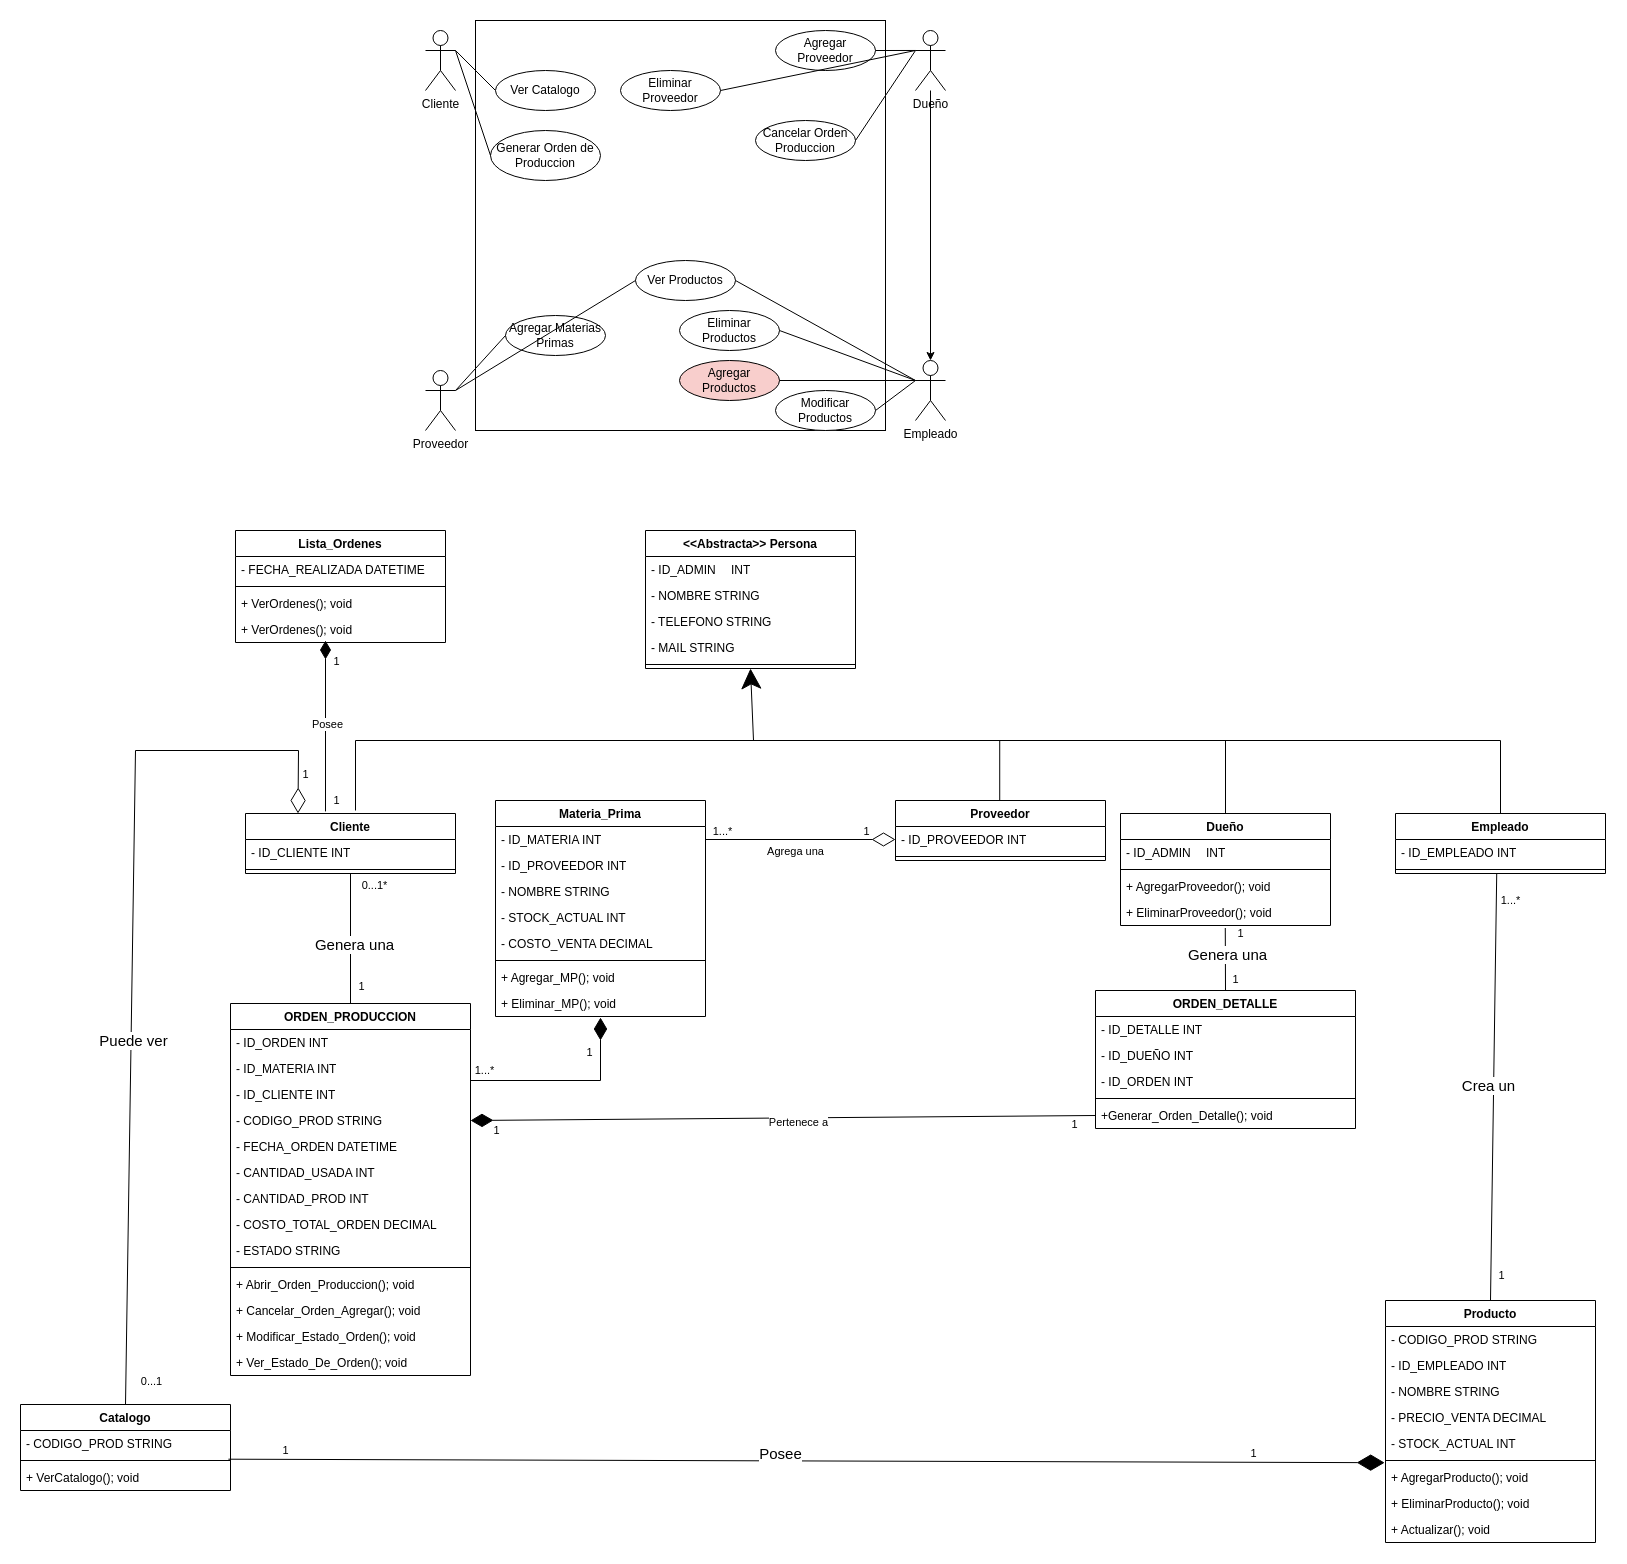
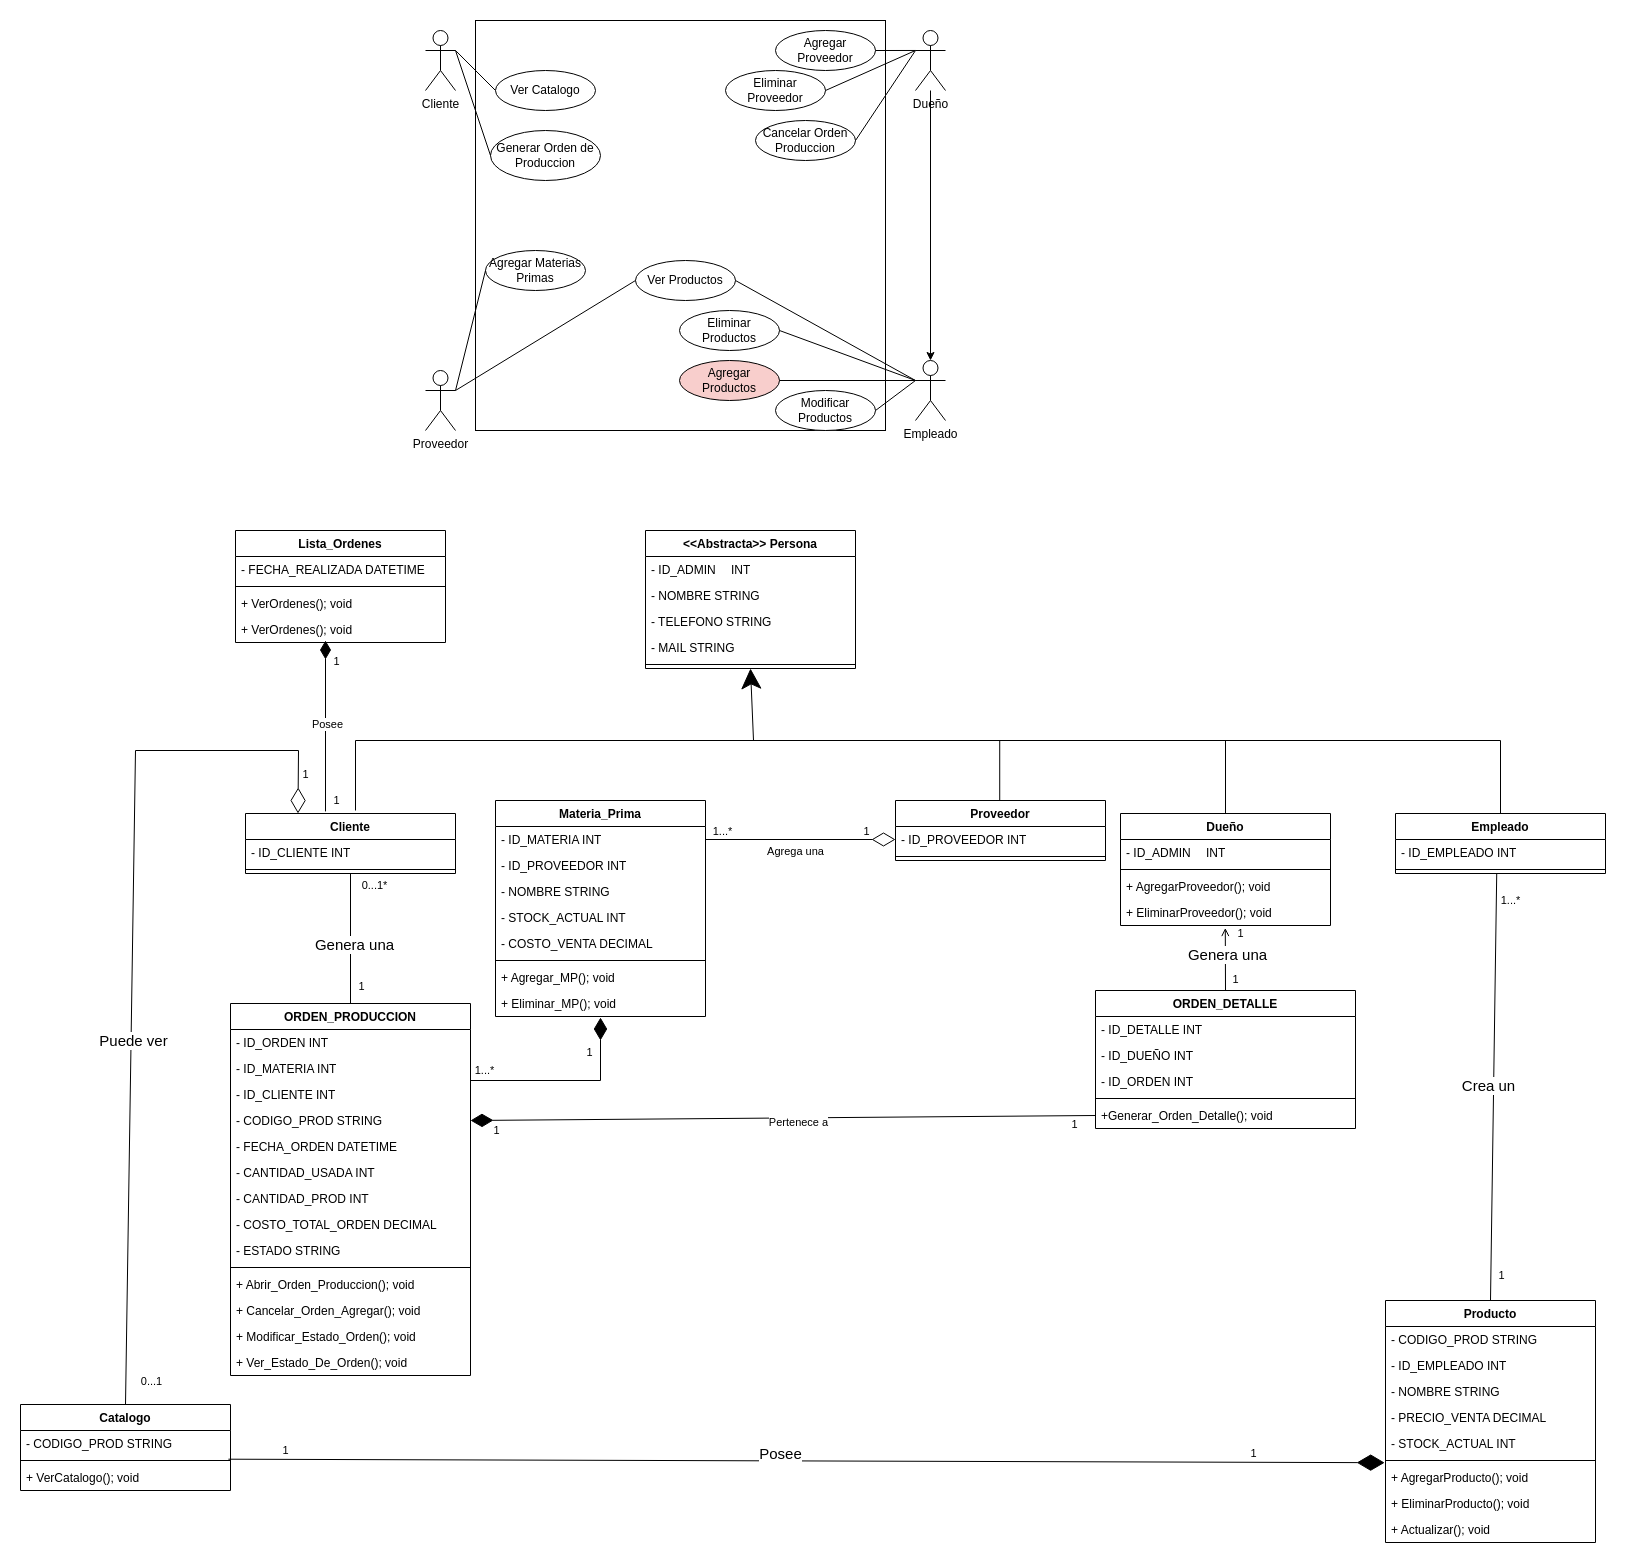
- <mxCell id="6" value="Eliminar&lt;div&gt;Proveedor&lt;/div&gt;" style="ellipse;whiteSpace=wrap;html=1;" vertex="1" parent="1"><mxGeometry x="620" y="70" width="100" height="40" as="geometry" /></mxCell>
+ <mxCell id="6" value="Eliminar&lt;div&gt;Proveedor&lt;/div&gt;" style="ellipse;whiteSpace=wrap;html=1;" vertex="1" parent="1"><mxGeometry x="725" y="70" width="100" height="40" as="geometry" /></mxCell>
- <mxCell id="12" value="&lt;div&gt;Agregar Materias Primas&lt;/div&gt;" style="ellipse;whiteSpace=wrap;html=1;" vertex="1" parent="1"><mxGeometry x="505" y="315" width="100" height="40" as="geometry" /></mxCell>
+ <mxCell id="12" value="&lt;div&gt;Agregar Materias Primas&lt;/div&gt;" style="ellipse;whiteSpace=wrap;html=1;" vertex="1" parent="1"><mxGeometry x="485" y="250" width="100" height="40" as="geometry" /></mxCell>
- <mxCell id="99" value="" style="endArrow=none;html=1;rounded=0;exitX=0.5;exitY=0;exitDx=0;exitDy=0;entryX=0.499;entryY=1.096;entryDx=0;entryDy=0;entryPerimeter=0;startArrow=none;startFill=0;" edge="1" parent="1" source="66" target="82"><mxGeometry width="50" height="50" relative="1" as="geometry"><mxPoint x="916" y="1045" as="sourcePoint" /><mxPoint x="915" y="930" as="targetPoint" /></mxGeometry></mxCell>
+ <mxCell id="99" value="" style="endArrow=open;html=1;rounded=0;exitX=0.5;exitY=0;exitDx=0;exitDy=0;entryX=0.499;entryY=1.096;entryDx=0;entryDy=0;entryPerimeter=0;startArrow=none;startFill=0;" edge="1" parent="1" source="66" target="82"><mxGeometry width="50" height="50" relative="1" as="geometry"><mxPoint x="916" y="1045" as="sourcePoint" /><mxPoint x="915" y="930" as="targetPoint" /></mxGeometry></mxCell>
